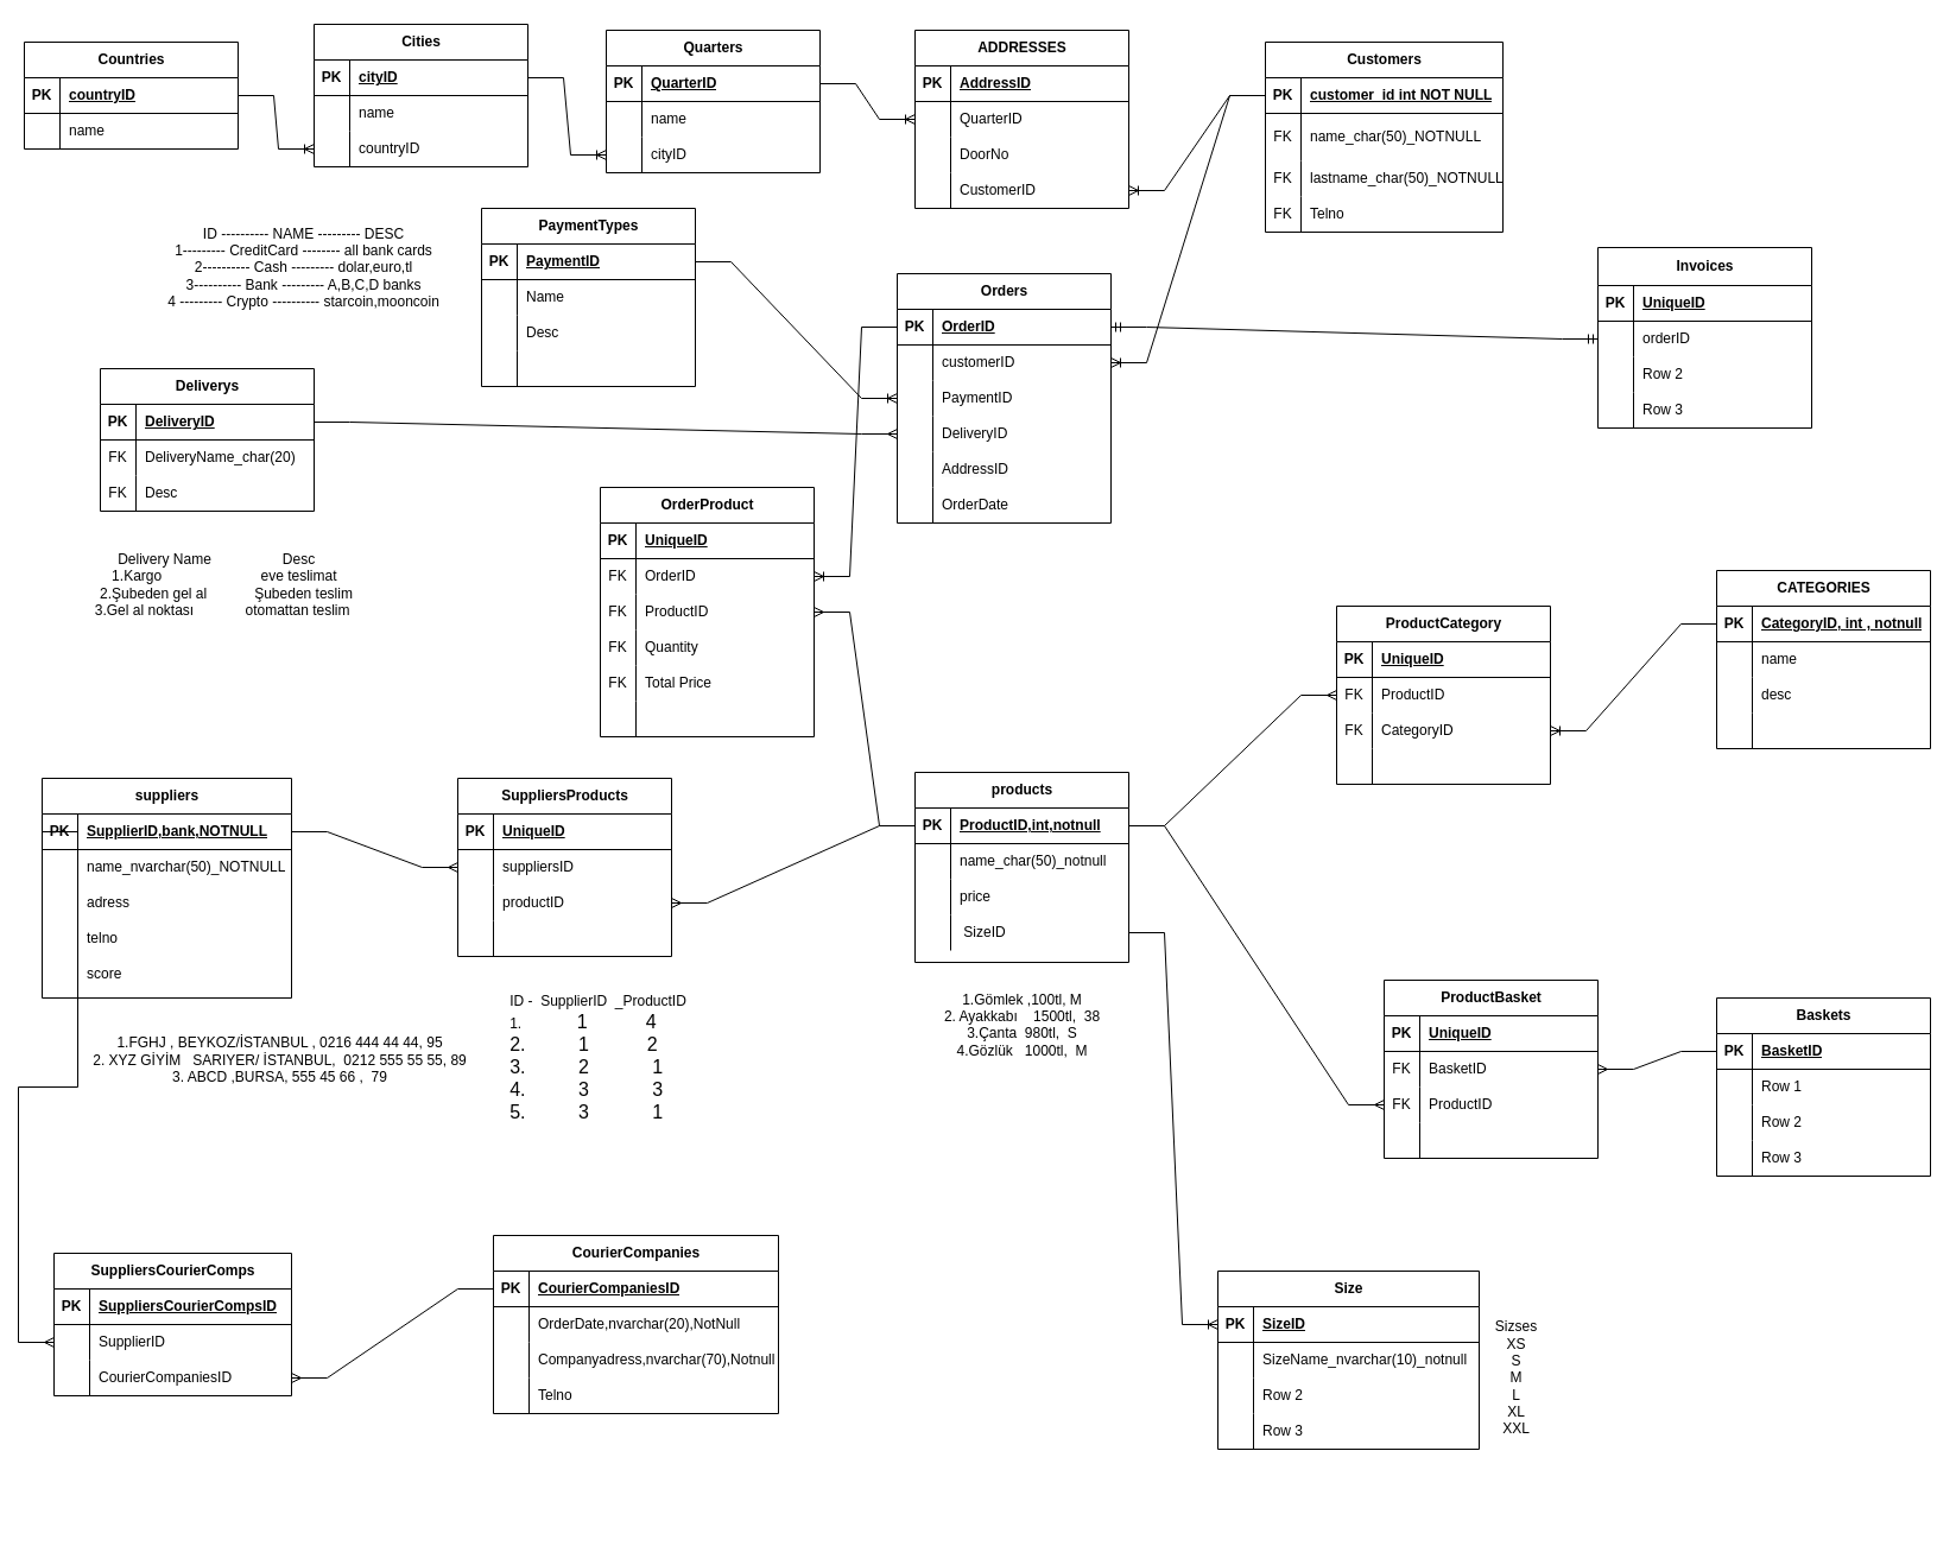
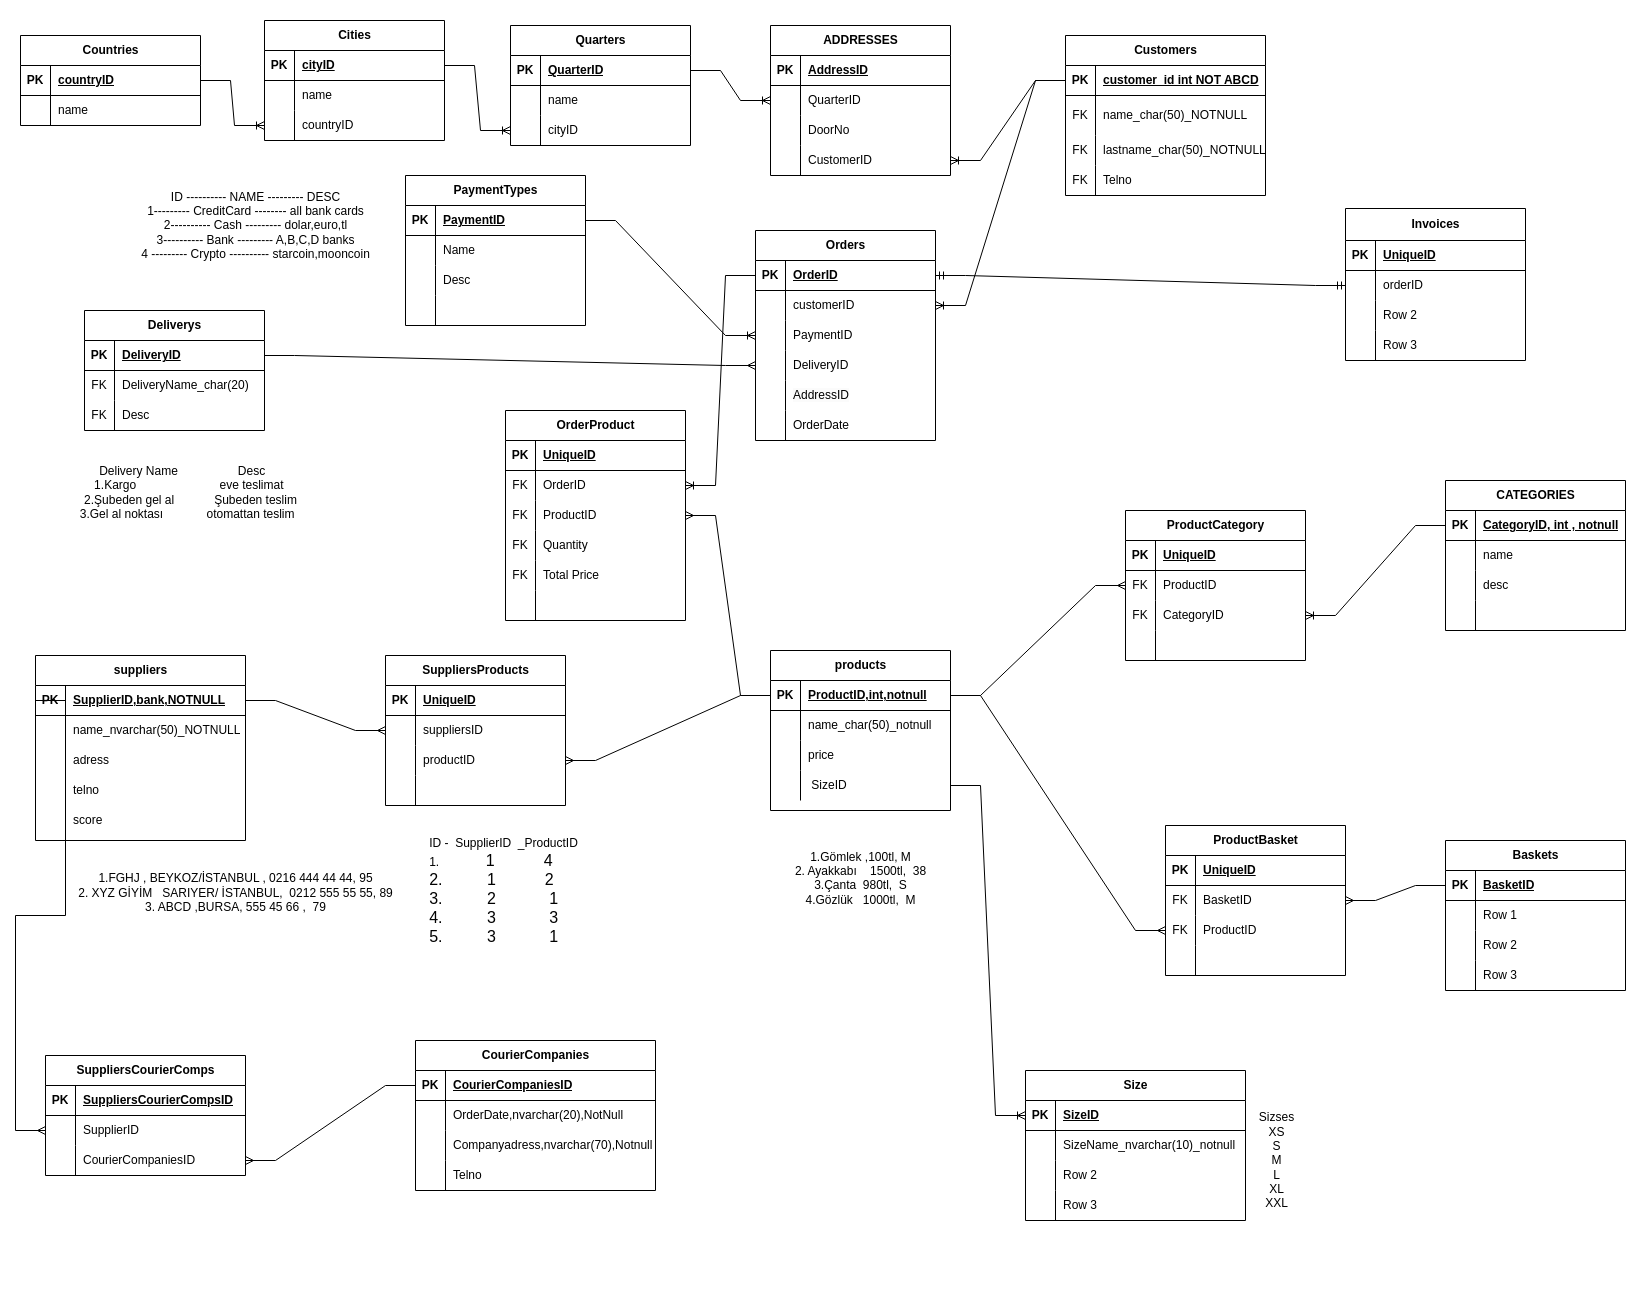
- <mxCell id="5" value="customer_id int NOT NULL" style="shape=partialRectangle;connectable=0;fillColor=none;top=0;left=0;bottom=0;right=0;align=left;spacingLeft=6;fontStyle=5;overflow=hidden;whiteSpace=wrap;html=1;" parent="3" vertex="1"><mxGeometry x="30" width="170" height="30" as="geometry"><mxRectangle width="170" height="30" as="alternateBounds" /></mxGeometry></mxCell>
+ <mxCell id="5" value="customer_id int NOT ABCD" style="shape=partialRectangle;connectable=0;fillColor=none;top=0;left=0;bottom=0;right=0;align=left;spacingLeft=6;fontStyle=5;overflow=hidden;whiteSpace=wrap;html=1;" parent="3" vertex="1"><mxGeometry x="30" width="170" height="30" as="geometry"><mxRectangle width="170" height="30" as="alternateBounds" /></mxGeometry></mxCell>
- <mxCell id="94" value="1.Gömlek ,100tl, M&lt;br&gt;2. Ayakkabı&amp;nbsp; &amp;nbsp; 1500tl,&amp;nbsp; 38&lt;br&gt;3.Çanta&amp;nbsp; 980tl,&amp;nbsp; S&lt;br&gt;4.Gözlük&amp;nbsp; &amp;nbsp;1000tl,&amp;nbsp; M&lt;br&gt;&amp;nbsp;&amp;nbsp;" style="text;html=1;align=center;verticalAlign=middle;resizable=0;points=[];autosize=1;strokeColor=none;fillColor=none;" parent="1" vertex="1"><mxGeometry x="785" y="825" width="150" height="90" as="geometry" /></mxCell>
+ <mxCell id="94" value="1.Gömlek ,100tl, M&lt;br&gt;2. Ayakkabı&amp;nbsp; &amp;nbsp; 1500tl,&amp;nbsp; 38&lt;br&gt;3.Çanta&amp;nbsp; 980tl,&amp;nbsp; S&lt;br&gt;4.Gözlük&amp;nbsp; &amp;nbsp;1000tl,&amp;nbsp; M&lt;br&gt;&amp;nbsp;&amp;nbsp;" style="text;html=1;align=center;verticalAlign=middle;resizable=0;points=[];autosize=1;strokeColor=none;fillColor=none;" parent="1" vertex="1"><mxGeometry x="785" y="840" width="150" height="90" as="geometry" /></mxCell>
